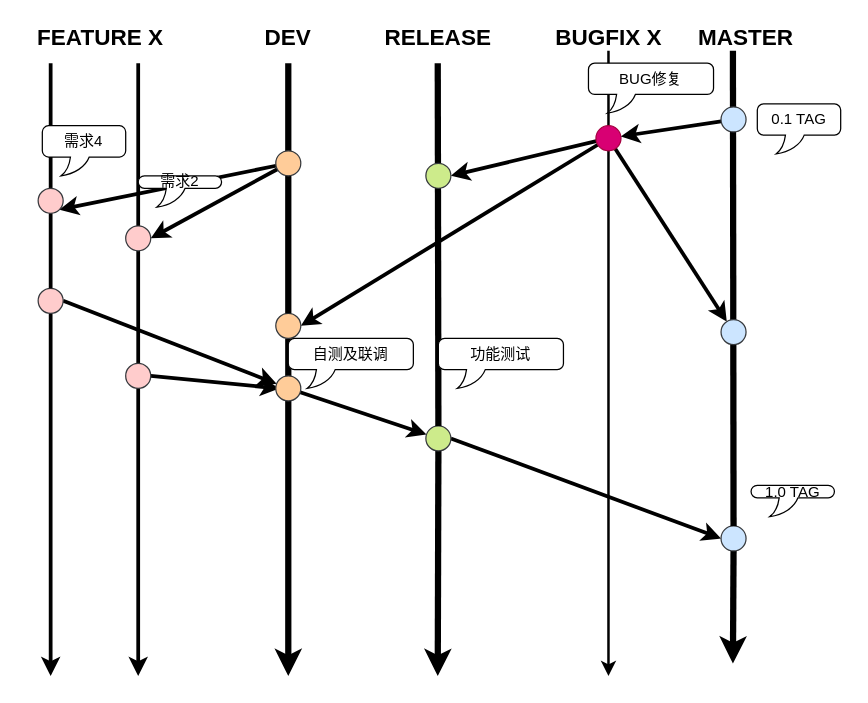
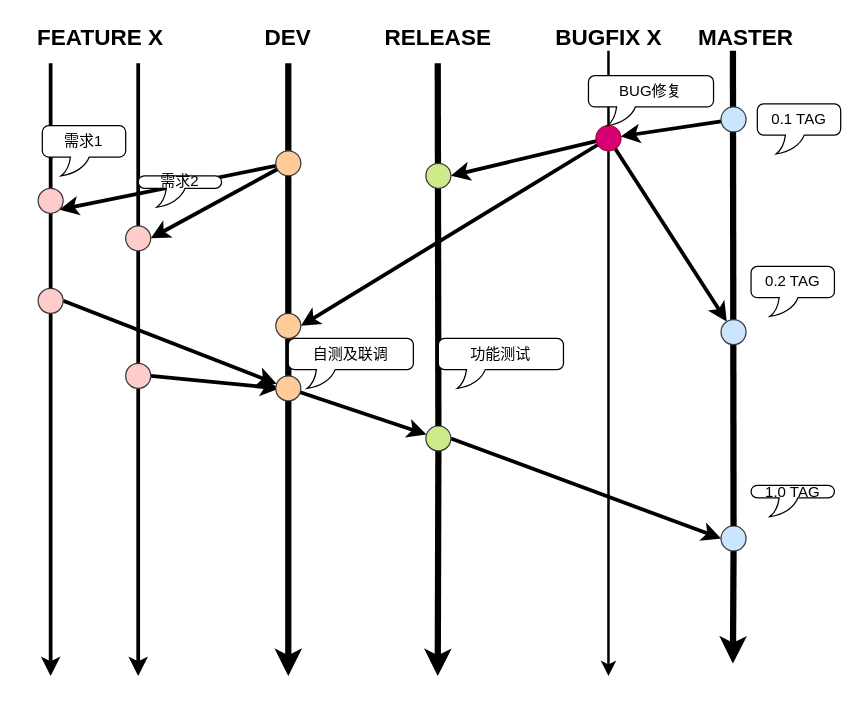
- <mxCell id="48" value="BUG修复" style="whiteSpace=wrap;html=1;shape=mxgraph.basic.roundRectCallout;dx=30;dy=15;size=5;boundedLbl=1;" vertex="1" parent="1"><mxGeometry x="470" y="50" width="100" height="40" as="geometry" /></mxCell>
+ <mxCell id="48" value="BUG修复" style="whiteSpace=wrap;html=1;shape=mxgraph.basic.roundRectCallout;dx=30;dy=15;size=5;boundedLbl=1;" vertex="1" parent="1"><mxGeometry x="470" y="60" width="100" height="40" as="geometry" /></mxCell>
- <mxCell id="44" value="需求4" style="whiteSpace=wrap;html=1;shape=mxgraph.basic.roundRectCallout;dx=30;dy=15;size=5;boundedLbl=1;" vertex="1" parent="1"><mxGeometry x="33.34" y="100" width="66.66" height="40" as="geometry" /></mxCell>
+ <mxCell id="44" value="需求1" style="whiteSpace=wrap;html=1;shape=mxgraph.basic.roundRectCallout;dx=30;dy=15;size=5;boundedLbl=1;" vertex="1" parent="1"><mxGeometry x="33.34" y="100" width="66.66" height="40" as="geometry" /></mxCell>
+ <mxCell id="19" value="0.2 TAG" style="whiteSpace=wrap;html=1;shape=mxgraph.basic.roundRectCallout;dx=30;dy=15;size=5;boundedLbl=1;" vertex="1" parent="1"><mxGeometry x="600" y="212.5" width="66.66" height="40" as="geometry" /></mxCell>
